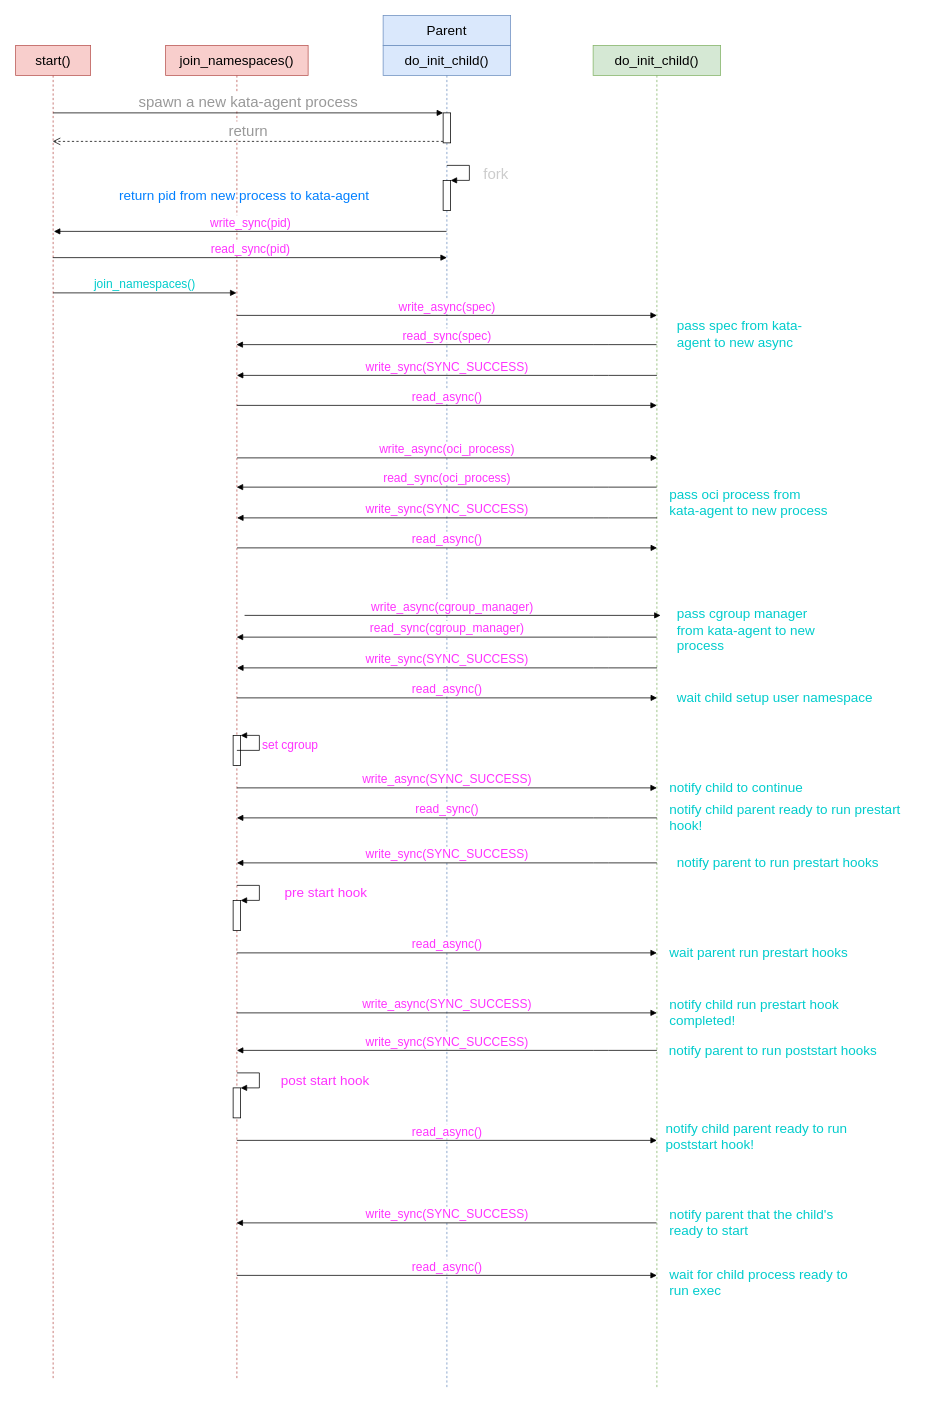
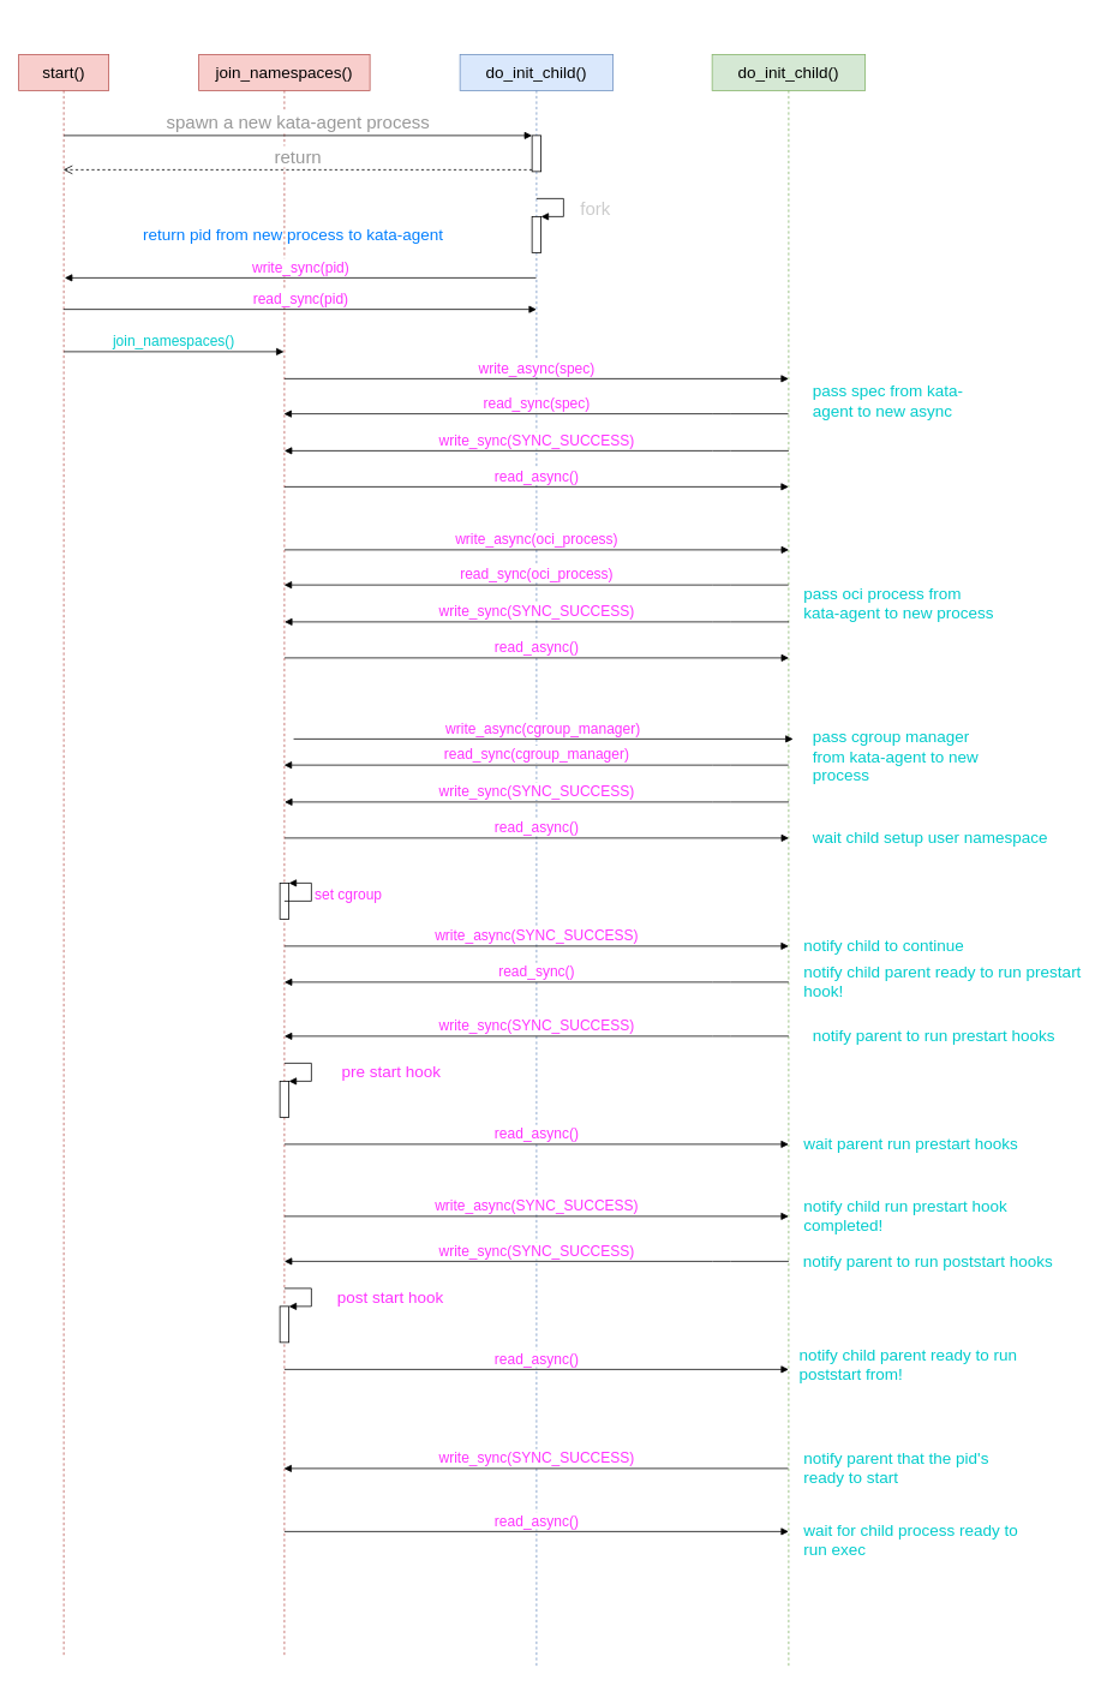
- <mxCell id="15" value="Parent" style="text;html=1;strokeColor=#6c8ebf;fillColor=#dae8fc;align=center;verticalAlign=middle;whiteSpace=wrap;rounded=0;fontSize=18;" vertex="1" parent="1"><mxGeometry x="510" y="20" width="170" height="40" as="geometry" /></mxCell>
- <mxCell id="53" value="notify child parent ready to run poststart hook!" style="text;html=1;strokeColor=none;fillColor=none;align=left;verticalAlign=middle;whiteSpace=wrap;rounded=0;fontSize=18;fontColor=#00CCCC;" vertex="1" parent="1"><mxGeometry x="885" y="1500" width="280" height="30" as="geometry" /></mxCell>
+ <mxCell id="53" value="notify child parent ready to run poststart from!" style="text;html=1;strokeColor=none;fillColor=none;align=left;verticalAlign=middle;whiteSpace=wrap;rounded=0;fontSize=18;fontColor=#00CCCC;" vertex="1" parent="1"><mxGeometry x="885" y="1500" width="280" height="30" as="geometry" /></mxCell>
- <mxCell id="54" value="notify parent that the child's ready to start" style="text;html=1;strokeColor=none;fillColor=none;align=left;verticalAlign=middle;whiteSpace=wrap;rounded=0;fontSize=18;fontColor=#00CCCC;" vertex="1" parent="1"><mxGeometry x="890" y="1610" width="250" height="40" as="geometry" /></mxCell>
+ <mxCell id="54" value="notify parent that the pid's ready to start" style="text;html=1;strokeColor=none;fillColor=none;align=left;verticalAlign=middle;whiteSpace=wrap;rounded=0;fontSize=18;fontColor=#00CCCC;" vertex="1" parent="1"><mxGeometry x="890" y="1610" width="250" height="40" as="geometry" /></mxCell>
